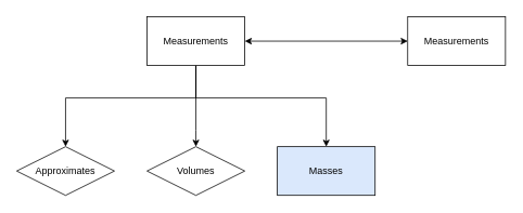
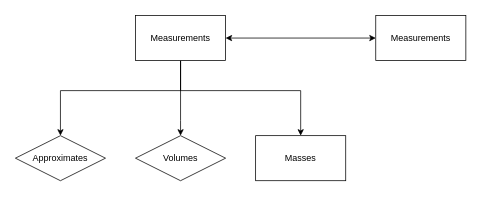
- <mxCell id="8" value="Masses" style="rounded=0;whiteSpace=wrap;html=1;fillColor=#dae8fc;" vertex="1" parent="1"><mxGeometry x="340" y="180" width="120" height="60" as="geometry" /></mxCell>
+ <mxCell id="8" value="Masses" style="rounded=0;whiteSpace=wrap;html=1;" vertex="1" parent="1"><mxGeometry x="340" y="180" width="120" height="60" as="geometry" /></mxCell>
